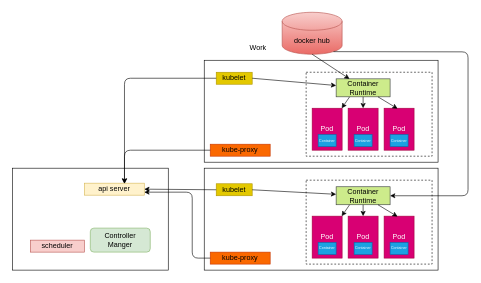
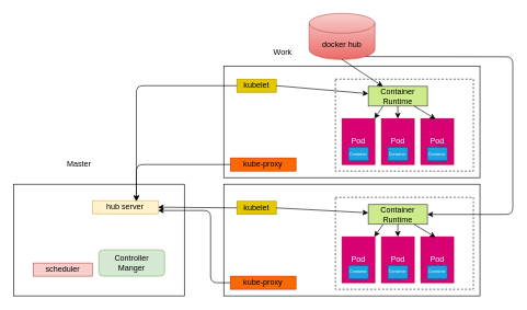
+ <mxCell id="4" value="Master" style="text;html=1;strokeColor=none;fillColor=none;align=center;verticalAlign=middle;whiteSpace=wrap;rounded=0;" parent="1" vertex="1"><mxGeometry x="100" y="240" width="40" height="20" as="geometry" /></mxCell>
- <mxCell id="7" value="api server" style="rounded=0;whiteSpace=wrap;html=1;fillColor=#fff2cc;strokeColor=#d6b656;" parent="1" vertex="1"><mxGeometry x="140" y="305" width="100" height="20" as="geometry" /></mxCell>
+ <mxCell id="7" value="hub server" style="rounded=0;whiteSpace=wrap;html=1;fillColor=#fff2cc;strokeColor=#d6b656;" parent="1" vertex="1"><mxGeometry x="140" y="305" width="100" height="20" as="geometry" /></mxCell>
